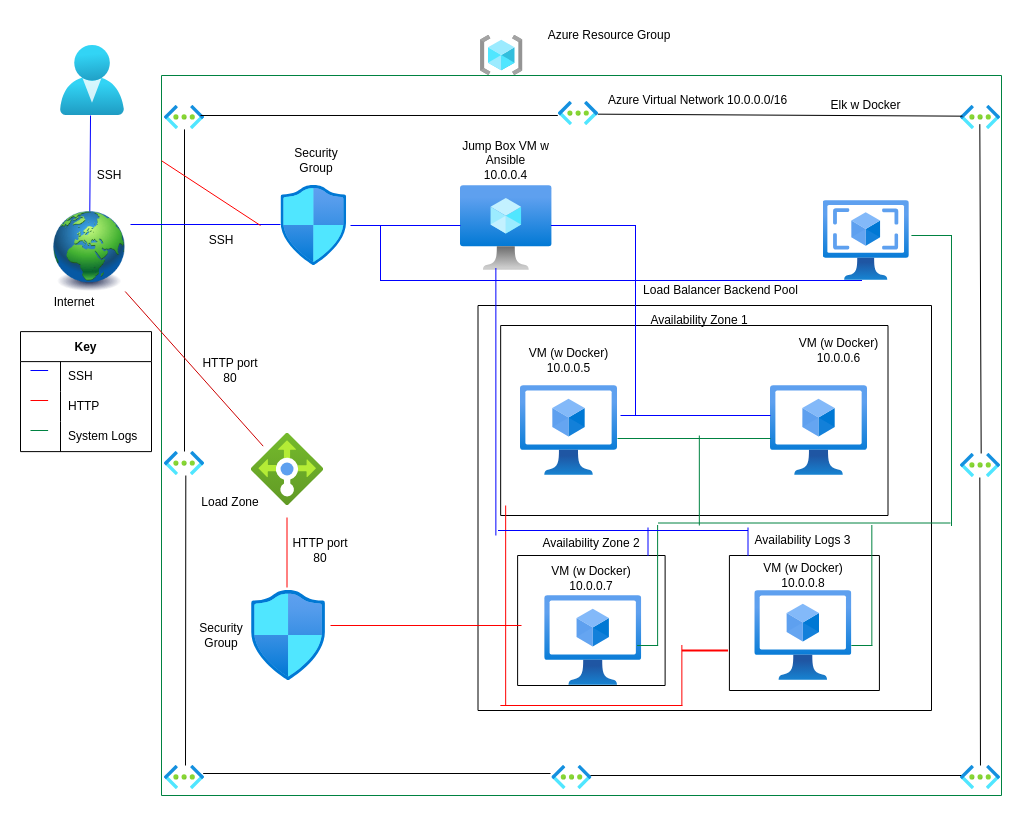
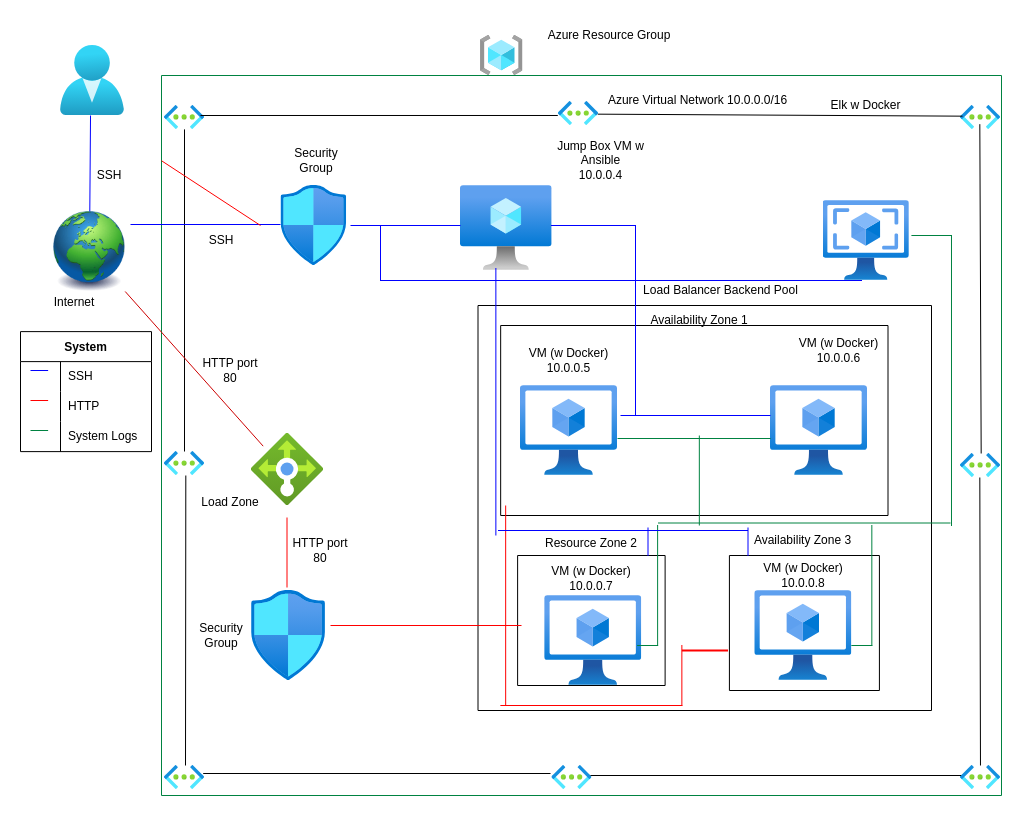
- <mxCell id="32" value="Jump Box VM w Ansible&lt;br&gt;10.0.0.4" style="text;html=1;strokeColor=none;fillColor=none;align=center;verticalAlign=middle;whiteSpace=wrap;rounded=0;" parent="24" vertex="1"><mxGeometry x="299" y="70" width="91.4" height="30" as="geometry" /></mxCell>
+ <mxCell id="32" value="Jump Box VM w Ansible&lt;br&gt;10.0.0.4" style="text;html=1;strokeColor=none;fillColor=none;align=center;verticalAlign=middle;whiteSpace=wrap;rounded=0;" parent="24" vertex="1"><mxGeometry x="394" y="70" width="91.4" height="30" as="geometry" /></mxCell>
- <mxCell id="76" value="Key" style="shape=table;startSize=30;container=1;collapsible=0;childLayout=tableLayout;fixedRows=1;rowLines=0;fontStyle=1;strokeColor=#000000;strokeWidth=1;" vertex="1" parent="1"><mxGeometry y="331.12" width="131" height="120" as="geometry" x="20" /></mxCell>
+ <mxCell id="76" value="System" style="shape=table;startSize=30;container=1;collapsible=0;childLayout=tableLayout;fixedRows=1;rowLines=0;fontStyle=1;strokeColor=#000000;strokeWidth=1;" vertex="1" parent="1"><mxGeometry y="331.12" width="131" height="120" as="geometry" x="20" /></mxCell>
- <mxCell id="47" value="Availability Logs 3" style="text;html=1;strokeColor=none;fillColor=none;align=center;verticalAlign=middle;whiteSpace=wrap;rounded=0;" vertex="1" parent="34"><mxGeometry x="272.5" y="220" width="104.68" height="30" as="geometry" /></mxCell>
+ <mxCell id="47" value="Availability Zone 3" style="text;html=1;strokeColor=none;fillColor=none;align=center;verticalAlign=middle;whiteSpace=wrap;rounded=0;" vertex="1" parent="34"><mxGeometry x="272.5" y="220" width="104.68" height="30" as="geometry" /></mxCell>
- <mxCell id="53" value="Availability Zone 2" style="text;html=1;strokeColor=none;fillColor=none;align=center;verticalAlign=middle;whiteSpace=wrap;rounded=0;" vertex="1" parent="34"><mxGeometry x="56.56" y="222.5" width="113.59" height="30" as="geometry" /></mxCell>
+ <mxCell id="53" value="Resource Zone 2" style="text;html=1;strokeColor=none;fillColor=none;align=center;verticalAlign=middle;whiteSpace=wrap;rounded=0;" vertex="1" parent="34"><mxGeometry x="56.56" y="222.5" width="113.59" height="30" as="geometry" /></mxCell>
